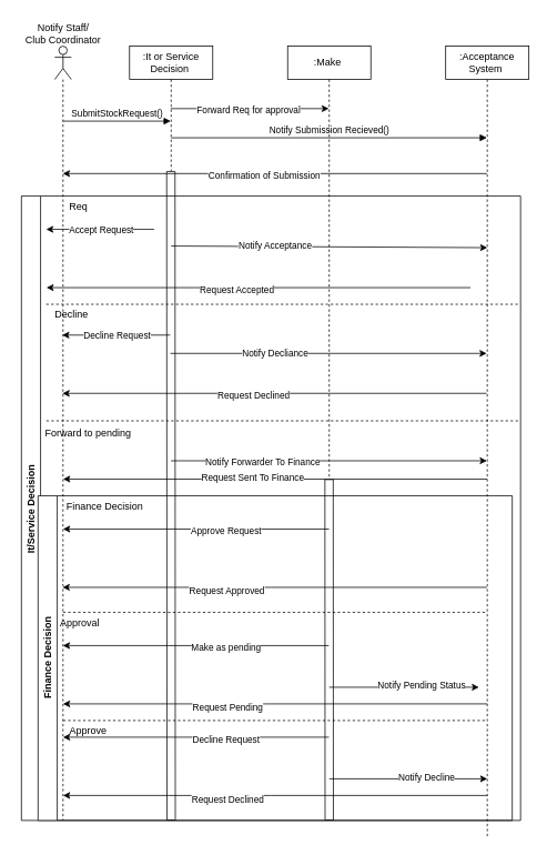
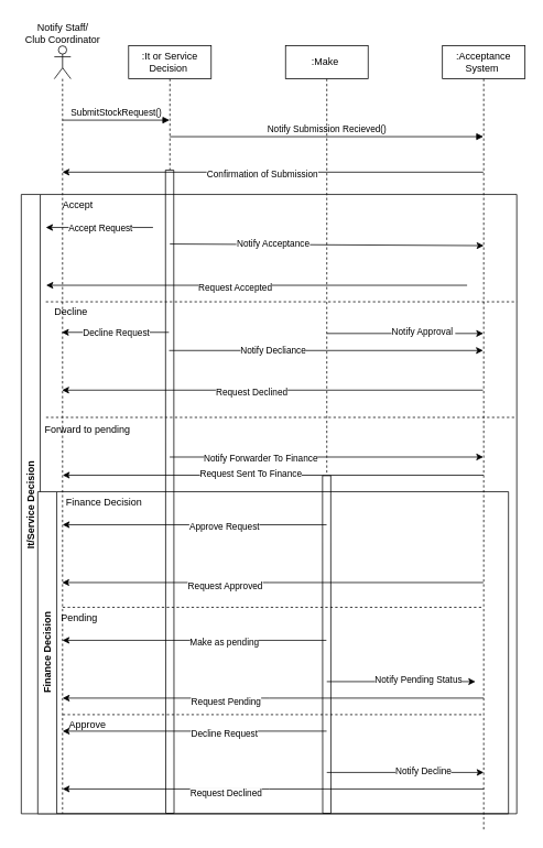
- <mxCell id="50" value="" style="endArrow=classic;html=1;rounded=0;" parent="1" source="4" target="7" edge="1"><mxGeometry width="50" height="50" relative="1" as="geometry"><mxPoint x="255" y="625" as="sourcePoint" /><mxPoint x="305" y="575" as="targetPoint" /></mxGeometry></mxCell>
- <mxCell id="51" value="Forward Req for approval" style="edgeLabel;html=1;align=center;verticalAlign=middle;resizable=0;points=[];" parent="50" vertex="1" connectable="0"><mxGeometry x="-0.171" y="-1" relative="1" as="geometry"><mxPoint x="14" as="offset" /></mxGeometry></mxCell>
- <mxCell id="43" value="Req&amp;nbsp;" style="text;html=1;align=center;verticalAlign=middle;resizable=0;points=[];autosize=1;strokeColor=none;fillColor=none;" parent="1" vertex="1"><mxGeometry x="65" y="233" width="60" height="30" as="geometry" /></mxCell>
+ <mxCell id="43" value="Accept&amp;nbsp;" style="text;html=1;align=center;verticalAlign=middle;resizable=0;points=[];autosize=1;strokeColor=none;fillColor=none;" parent="1" vertex="1"><mxGeometry x="65" y="233" width="60" height="30" as="geometry" /></mxCell>
+ <mxCell id="58" value="" style="endArrow=classic;html=1;rounded=0;exitX=0.5;exitY=0.67;exitDx=0;exitDy=0;exitPerimeter=0;" parent="1" source="7" target="10" edge="1"><mxGeometry width="50" height="50" relative="1" as="geometry"><mxPoint x="405" y="685" as="sourcePoint" /><mxPoint x="455" y="635" as="targetPoint" /></mxGeometry></mxCell>
+ <mxCell id="59" value="Notify Approval&amp;nbsp;" style="edgeLabel;html=1;align=center;verticalAlign=middle;resizable=0;points=[];" parent="58" vertex="1" connectable="0"><mxGeometry x="0.223" y="3" relative="1" as="geometry"><mxPoint as="offset" /></mxGeometry></mxCell>
- <mxCell id="57" value="Approval" style="text;html=1;align=center;verticalAlign=middle;resizable=0;points=[];autosize=1;strokeColor=none;fillColor=none;" parent="1" vertex="1"><mxGeometry x="60" y="733" width="70" height="30" as="geometry" /></mxCell>
+ <mxCell id="57" value="Pending" style="text;html=1;align=center;verticalAlign=middle;resizable=0;points=[];autosize=1;strokeColor=none;fillColor=none;" parent="1" vertex="1"><mxGeometry x="60" y="733" width="70" height="30" as="geometry" /></mxCell>
